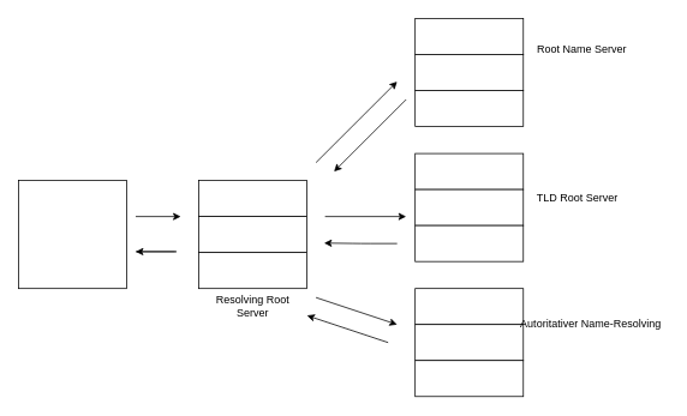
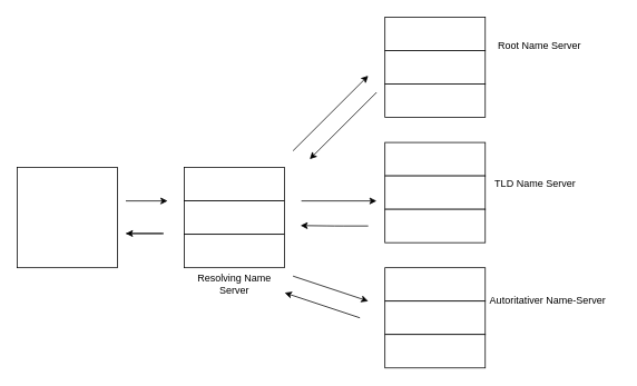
- <mxCell id="24" value="TLD Root Server" style="text;html=1;strokeColor=none;fillColor=none;align=center;verticalAlign=middle;whiteSpace=wrap;rounded=0;" vertex="1" parent="1"><mxGeometry x="540" y="205" width="200" height="30" as="geometry" /></mxCell>
+ <mxCell id="24" value="TLD Name Server" style="text;html=1;strokeColor=none;fillColor=none;align=center;verticalAlign=middle;whiteSpace=wrap;rounded=0;" vertex="1" parent="1"><mxGeometry x="540" y="205" width="200" height="30" as="geometry" /></mxCell>
- <mxCell id="23" value="Resolving Root Server" style="text;html=1;strokeColor=none;fillColor=none;align=center;verticalAlign=middle;whiteSpace=wrap;rounded=0;" vertex="1" parent="1"><mxGeometry x="220" y="330" width="120" height="20" as="geometry" /></mxCell>
+ <mxCell id="23" value="Resolving Name Server" style="text;html=1;strokeColor=none;fillColor=none;align=center;verticalAlign=middle;whiteSpace=wrap;rounded=0;" vertex="1" parent="1"><mxGeometry x="220" y="330" width="120" height="20" as="geometry" /></mxCell>
- <mxCell id="26" value="Autoritativer Name-Resolving" style="text;html=1;strokeColor=none;fillColor=none;align=center;verticalAlign=middle;whiteSpace=wrap;rounded=0;" vertex="1" parent="1"><mxGeometry x="570" y="340" width="170" height="40" as="geometry" /></mxCell>
+ <mxCell id="26" value="Autoritativer Name-Server" style="text;html=1;strokeColor=none;fillColor=none;align=center;verticalAlign=middle;whiteSpace=wrap;rounded=0;" vertex="1" parent="1"><mxGeometry x="570" y="340" width="170" height="40" as="geometry" /></mxCell>
